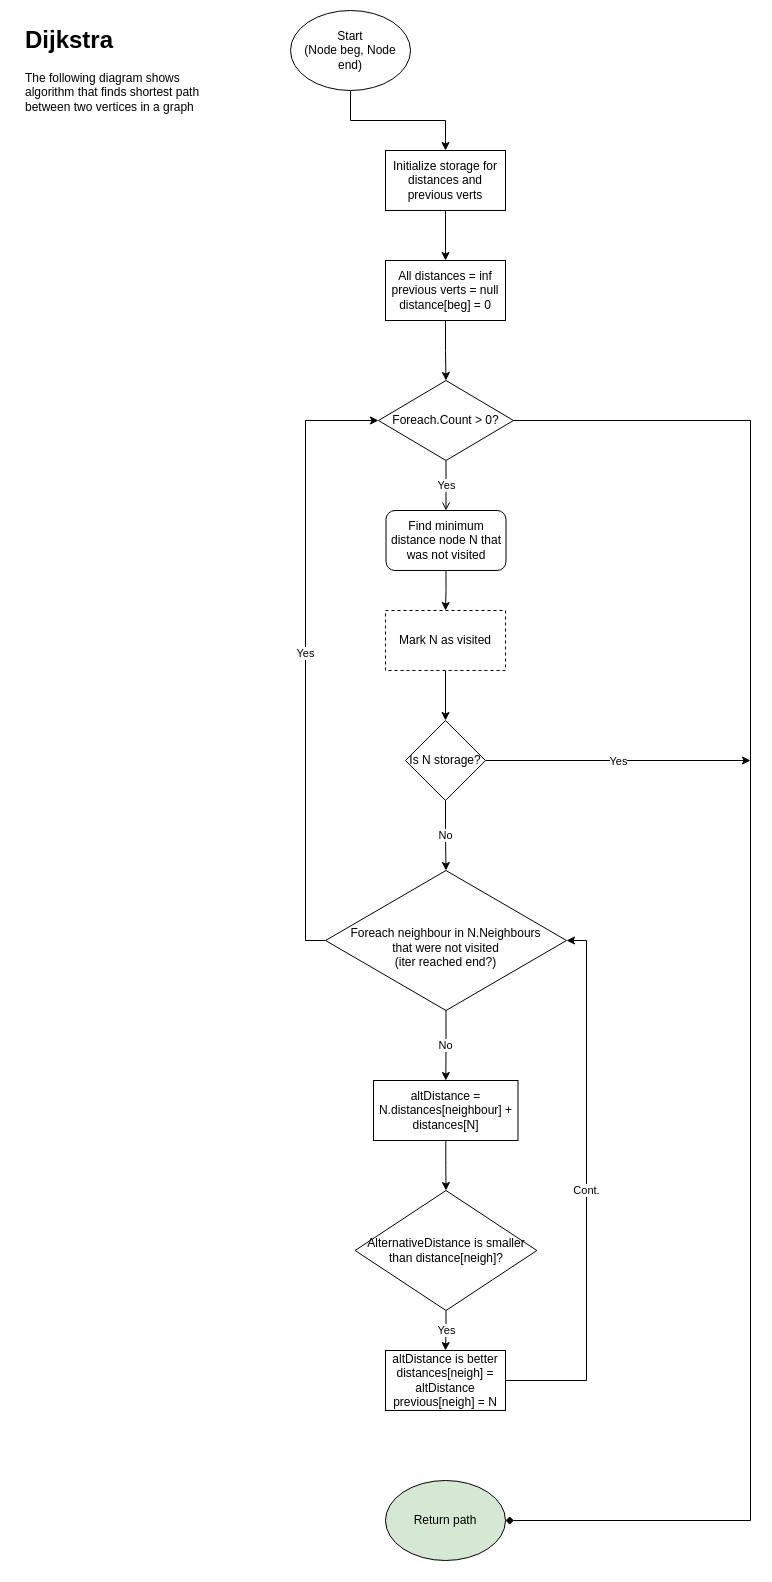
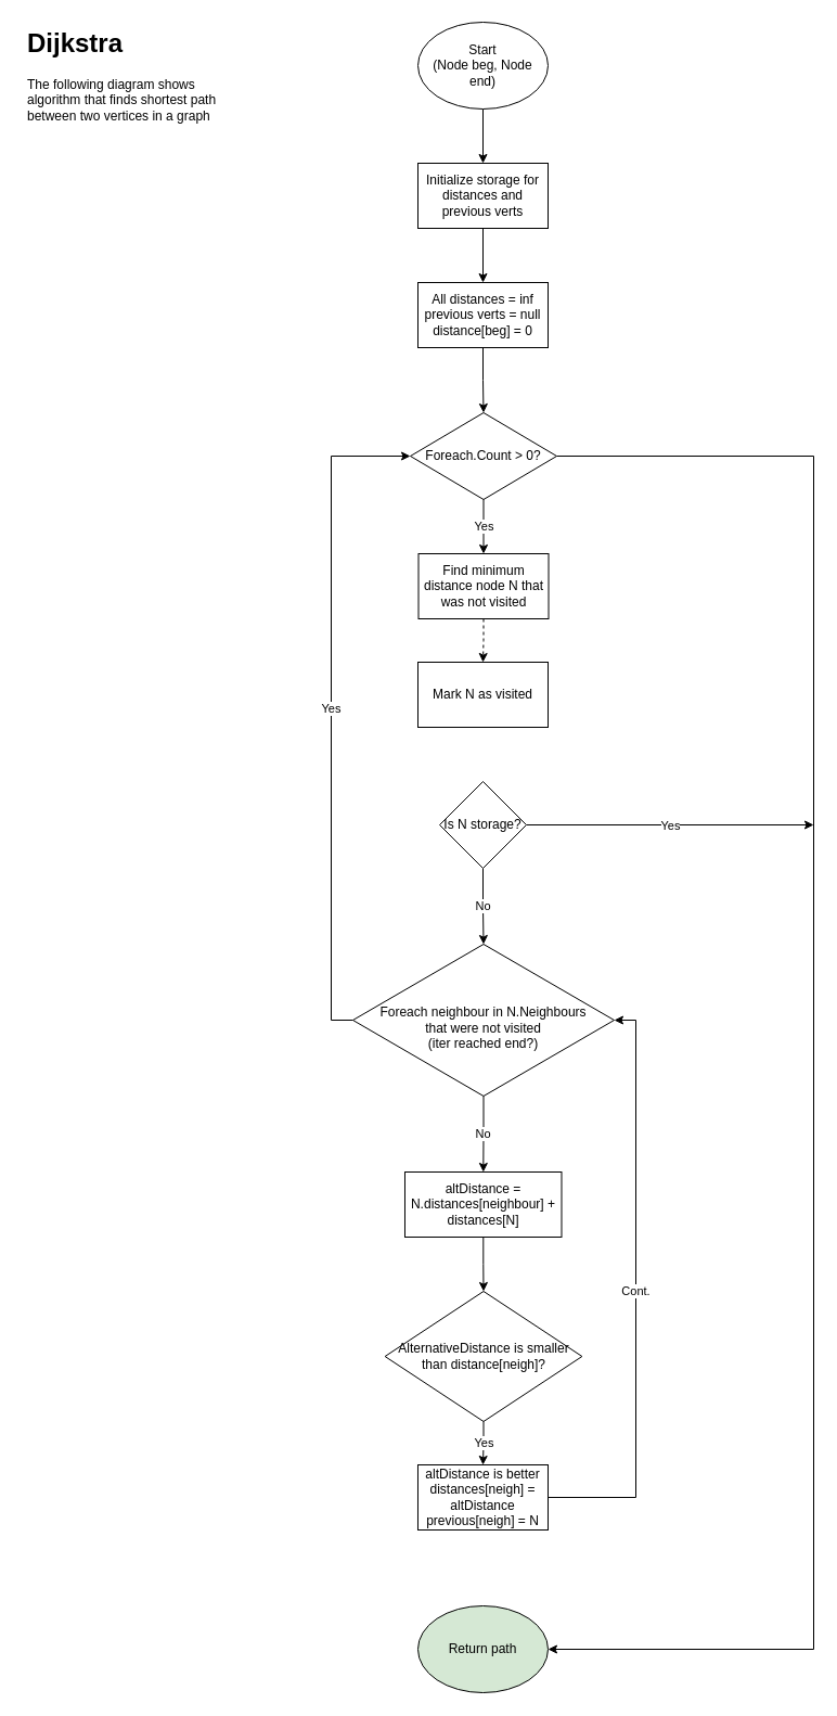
- <mxCell id="4" value="&lt;div&gt;Start&lt;/div&gt;&lt;div&gt;(Node beg, Node end)&lt;/div&gt;" style="ellipse;whiteSpace=wrap;html=1;" vertex="1" parent="1"><mxGeometry x="290" y="10" width="120" height="80" as="geometry" /></mxCell>
+ <mxCell id="4" value="&lt;div&gt;Start&lt;/div&gt;&lt;div&gt;(Node beg, Node end)&lt;/div&gt;" style="ellipse;whiteSpace=wrap;html=1;" vertex="1" parent="1"><mxGeometry x="385" y="20" width="120" height="80" as="geometry" /></mxCell>
- <mxCell id="9" value="Yes" style="edgeStyle=orthogonalEdgeStyle;rounded=0;orthogonalLoop=1;jettySize=auto;html=1;endArrow=open;" edge="1" parent="1" source="11" target="13"><mxGeometry relative="1" as="geometry" /></mxCell>
+ <mxCell id="9" value="Yes" style="edgeStyle=orthogonalEdgeStyle;rounded=0;orthogonalLoop=1;jettySize=auto;html=1;" edge="1" parent="1" source="11" target="13"><mxGeometry relative="1" as="geometry" /></mxCell>
- <mxCell id="13" value="Find minimum distance node N that was not visited" style="whiteSpace=wrap;html=1;rounded=1;" vertex="1" parent="1"><mxGeometry x="385.5" y="510" width="120" height="60" as="geometry" /></mxCell>
+ <mxCell id="13" value="Find minimum distance node N that was not visited" style="rounded=0;whiteSpace=wrap;html=1;" vertex="1" parent="1"><mxGeometry x="385.5" y="510" width="120" height="60" as="geometry" /></mxCell>
- <mxCell id="12" value="" style="edgeStyle=orthogonalEdgeStyle;rounded=0;orthogonalLoop=1;jettySize=auto;html=1;" edge="1" parent="1" source="13" target="15"><mxGeometry relative="1" as="geometry" /></mxCell>
+ <mxCell id="12" value="" style="edgeStyle=orthogonalEdgeStyle;rounded=0;orthogonalLoop=1;jettySize=auto;html=1;dashed=1;" edge="1" parent="1" source="13" target="15"><mxGeometry relative="1" as="geometry" /></mxCell>
- <mxCell id="15" value="Mark N as visited" style="rounded=0;whiteSpace=wrap;html=1;dashed=1;" vertex="1" parent="1"><mxGeometry x="385" y="610" width="120" height="60" as="geometry" /></mxCell>
+ <mxCell id="15" value="Mark N as visited" style="rounded=0;whiteSpace=wrap;html=1;" vertex="1" parent="1"><mxGeometry x="385" y="610" width="120" height="60" as="geometry" /></mxCell>
- <mxCell id="14" value="" style="edgeStyle=orthogonalEdgeStyle;rounded=0;orthogonalLoop=1;jettySize=auto;html=1;" edge="1" parent="1" source="15" target="28"><mxGeometry relative="1" as="geometry" /></mxCell>
- <mxCell id="10" style="edgeStyle=orthogonalEdgeStyle;rounded=0;orthogonalLoop=1;jettySize=auto;html=1;exitX=1;exitY=0.5;exitDx=0;exitDy=0;entryX=1;entryY=0.5;entryDx=0;entryDy=0;endArrow=diamond;" edge="1" parent="1" source="11" target="25"><mxGeometry relative="1" as="geometry"><Array as="points"><mxPoint x="750" y="420" /><mxPoint x="750" y="1520" /></Array></mxGeometry></mxCell>
+ <mxCell id="10" style="edgeStyle=orthogonalEdgeStyle;rounded=0;orthogonalLoop=1;jettySize=auto;html=1;exitX=1;exitY=0.5;exitDx=0;exitDy=0;entryX=1;entryY=0.5;entryDx=0;entryDy=0;" edge="1" parent="1" source="11" target="25"><mxGeometry relative="1" as="geometry"><Array as="points"><mxPoint x="750" y="420" /><mxPoint x="750" y="1520" /></Array></mxGeometry></mxCell>
